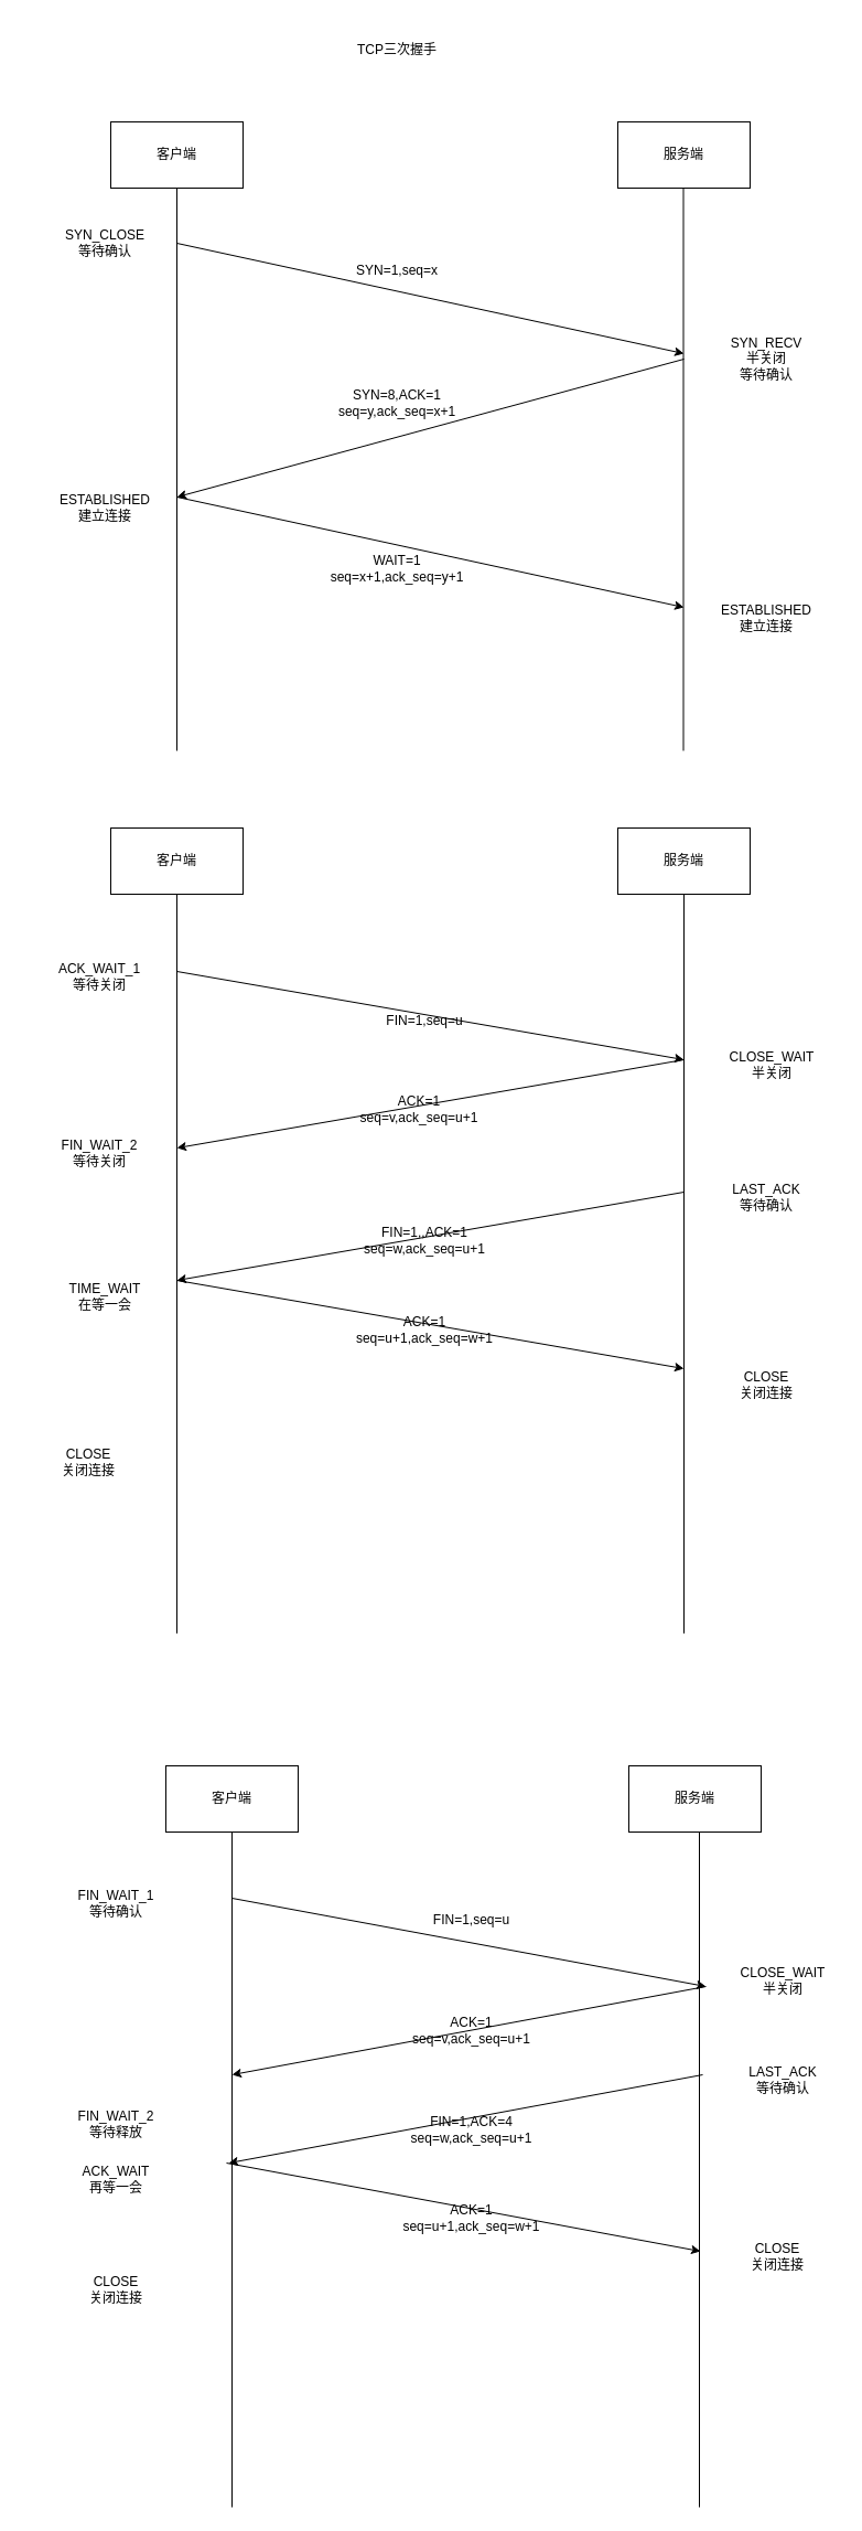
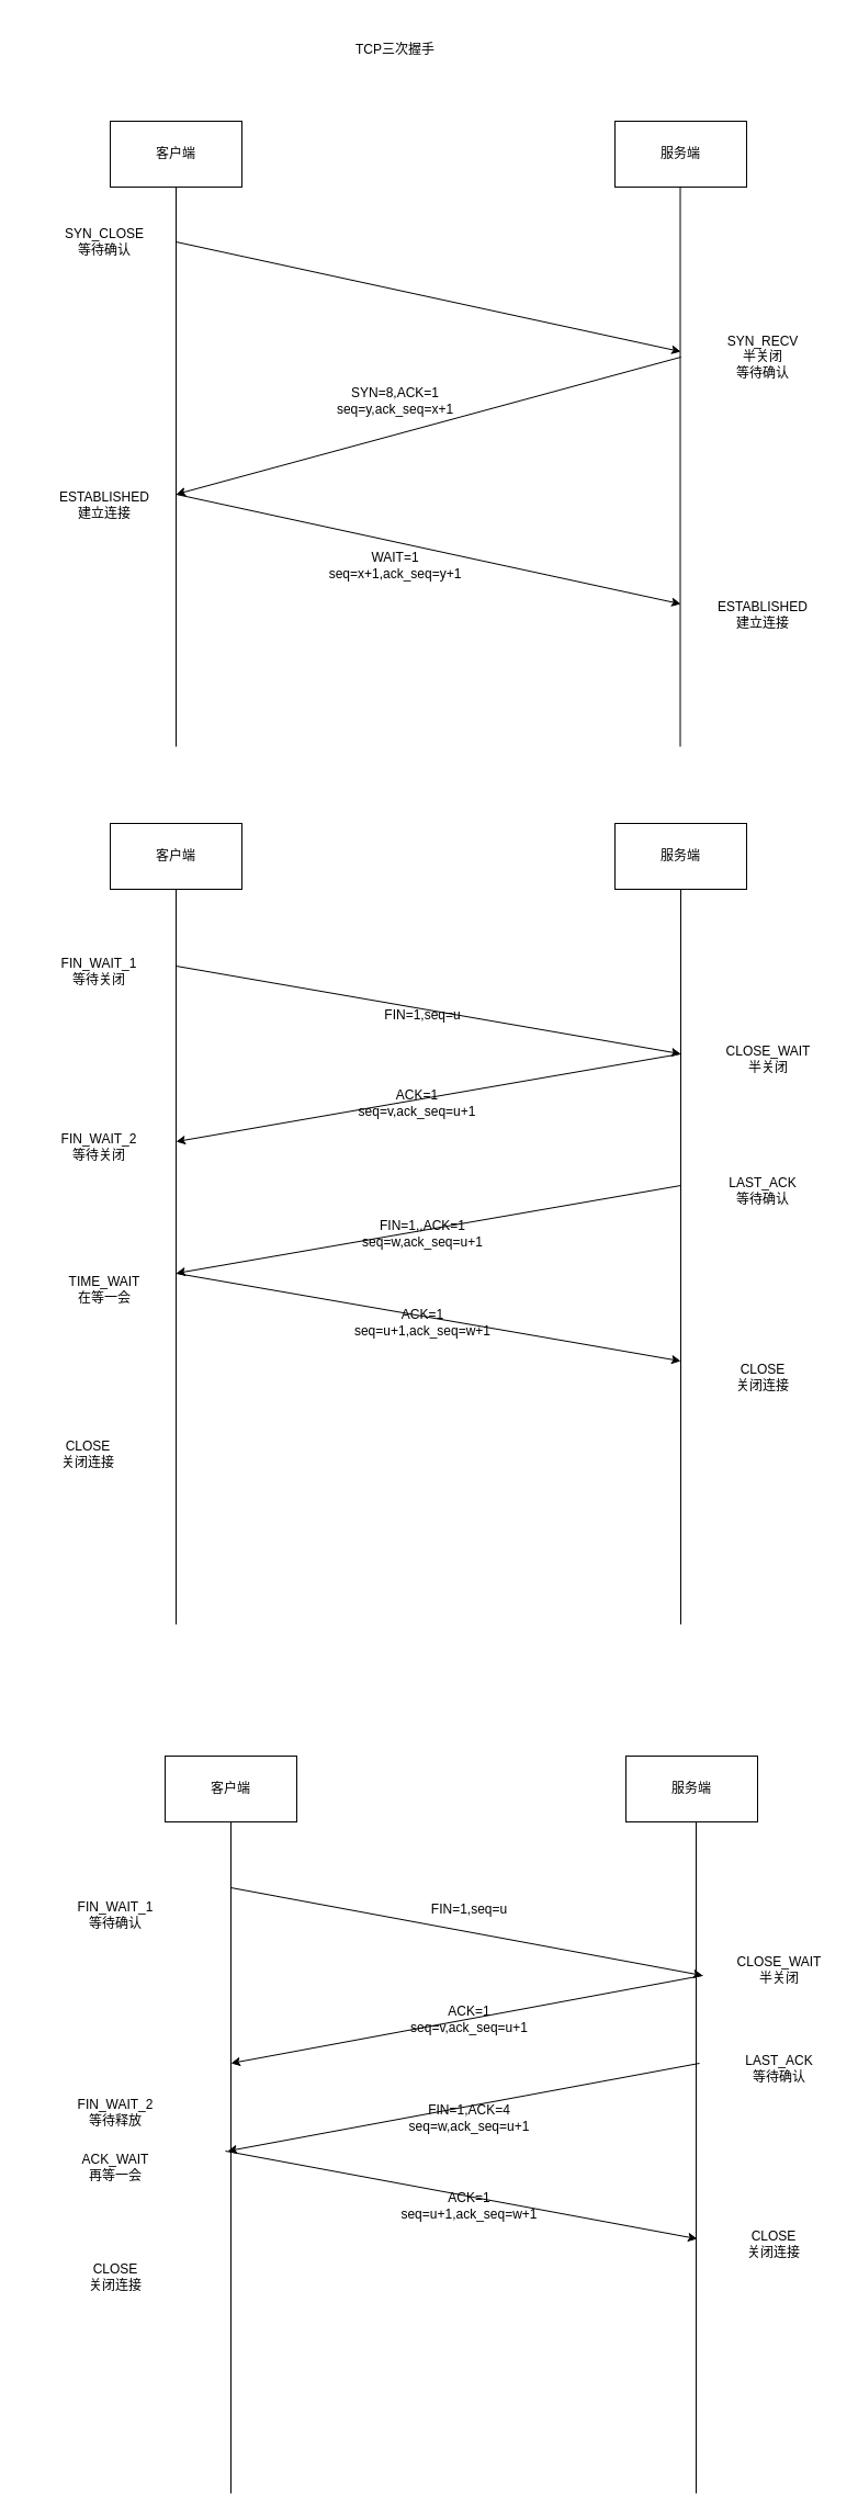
- <mxCell id="8" value="SYN=1,seq=x" style="text;html=1;strokeColor=none;fillColor=none;align=center;verticalAlign=middle;whiteSpace=wrap;rounded=0;" parent="1" vertex="1"><mxGeometry x="300" y="220" width="120" height="50" as="geometry" /></mxCell>
- <mxCell id="21" value="ACK_WAIT_1&lt;br&gt;等待关闭" style="text;html=1;strokeColor=none;fillColor=none;align=center;verticalAlign=middle;whiteSpace=wrap;rounded=0;" parent="1" vertex="1"><mxGeometry x="30" y="840" width="120" height="90" as="geometry" /></mxCell>
+ <mxCell id="21" value="FIN_WAIT_1&lt;br&gt;等待关闭" style="text;html=1;strokeColor=none;fillColor=none;align=center;verticalAlign=middle;whiteSpace=wrap;rounded=0;" parent="1" vertex="1"><mxGeometry x="30" y="840" width="120" height="90" as="geometry" /></mxCell>
- <mxCell id="40" value="FIN_WAIT_1&lt;br&gt;等待确认" style="text;html=1;strokeColor=none;fillColor=none;align=center;verticalAlign=middle;whiteSpace=wrap;rounded=0;" vertex="1" parent="1"><mxGeometry x="55" y="1690" width="100" height="70" as="geometry" /></mxCell>
+ <mxCell id="40" value="FIN_WAIT_1&lt;br&gt;等待确认" style="text;html=1;strokeColor=none;fillColor=none;align=center;verticalAlign=middle;whiteSpace=wrap;rounded=0;" vertex="1" parent="1"><mxGeometry x="55" y="1710" width="100" height="70" as="geometry" /></mxCell>
